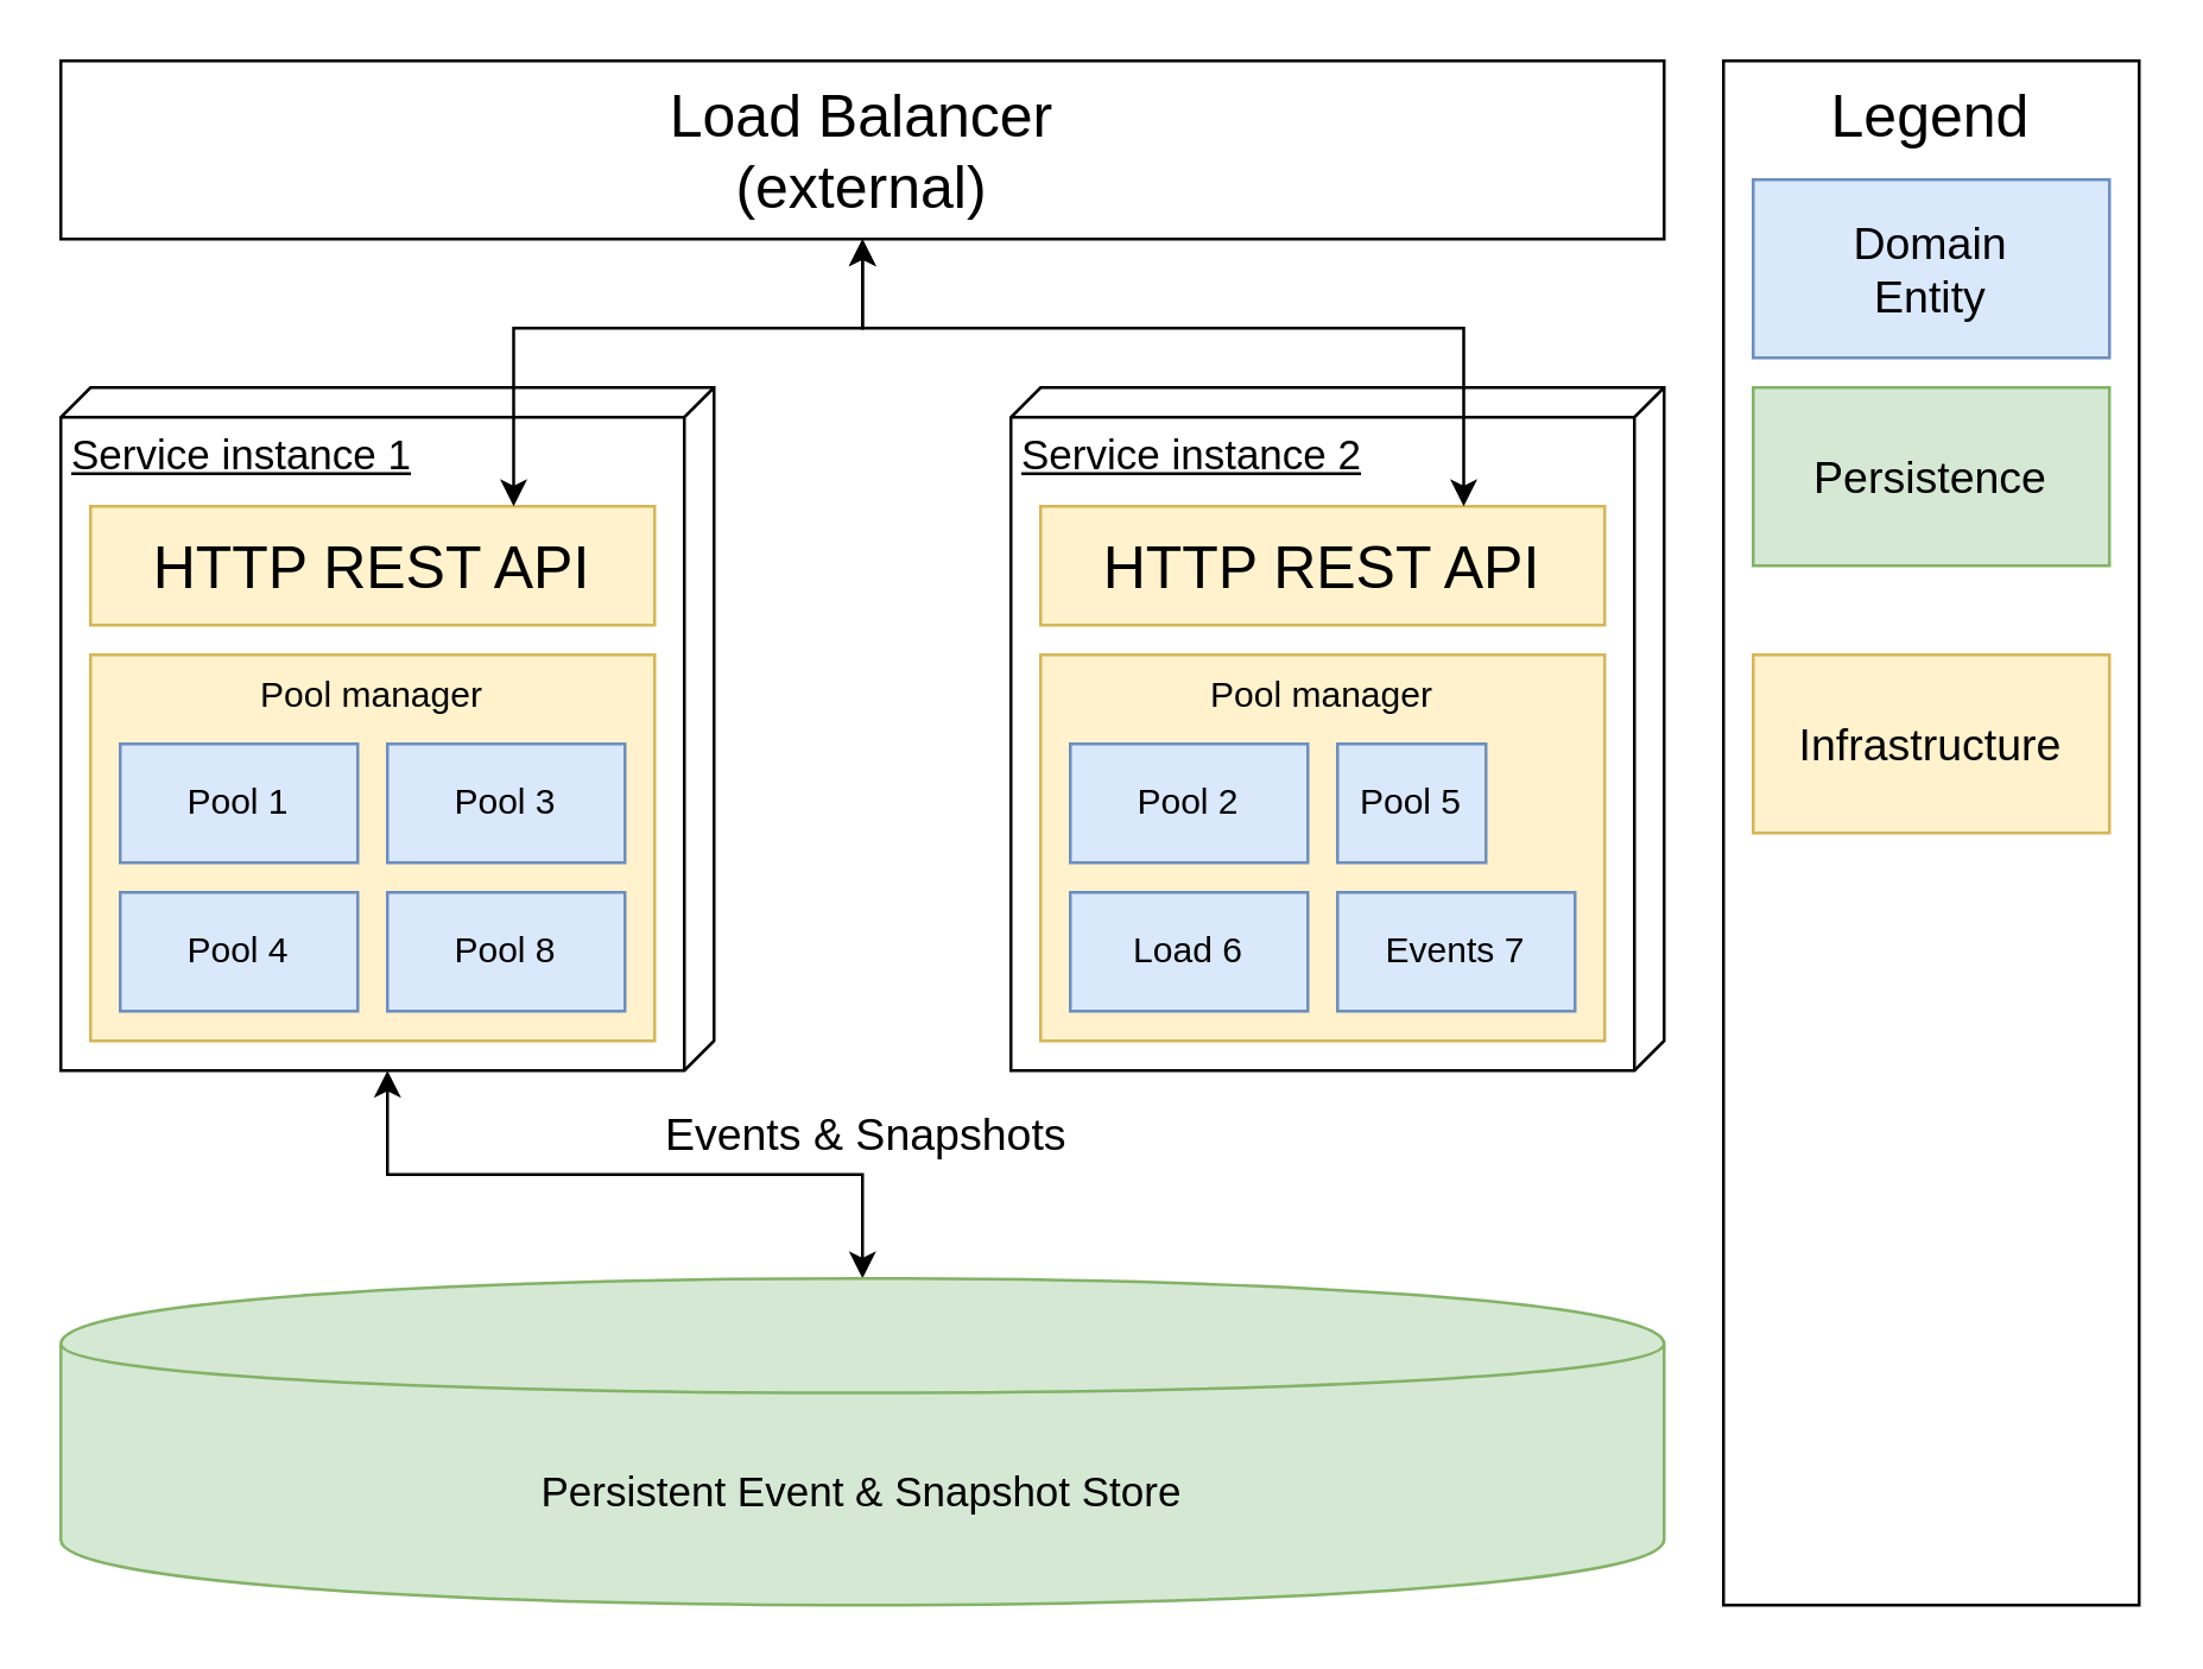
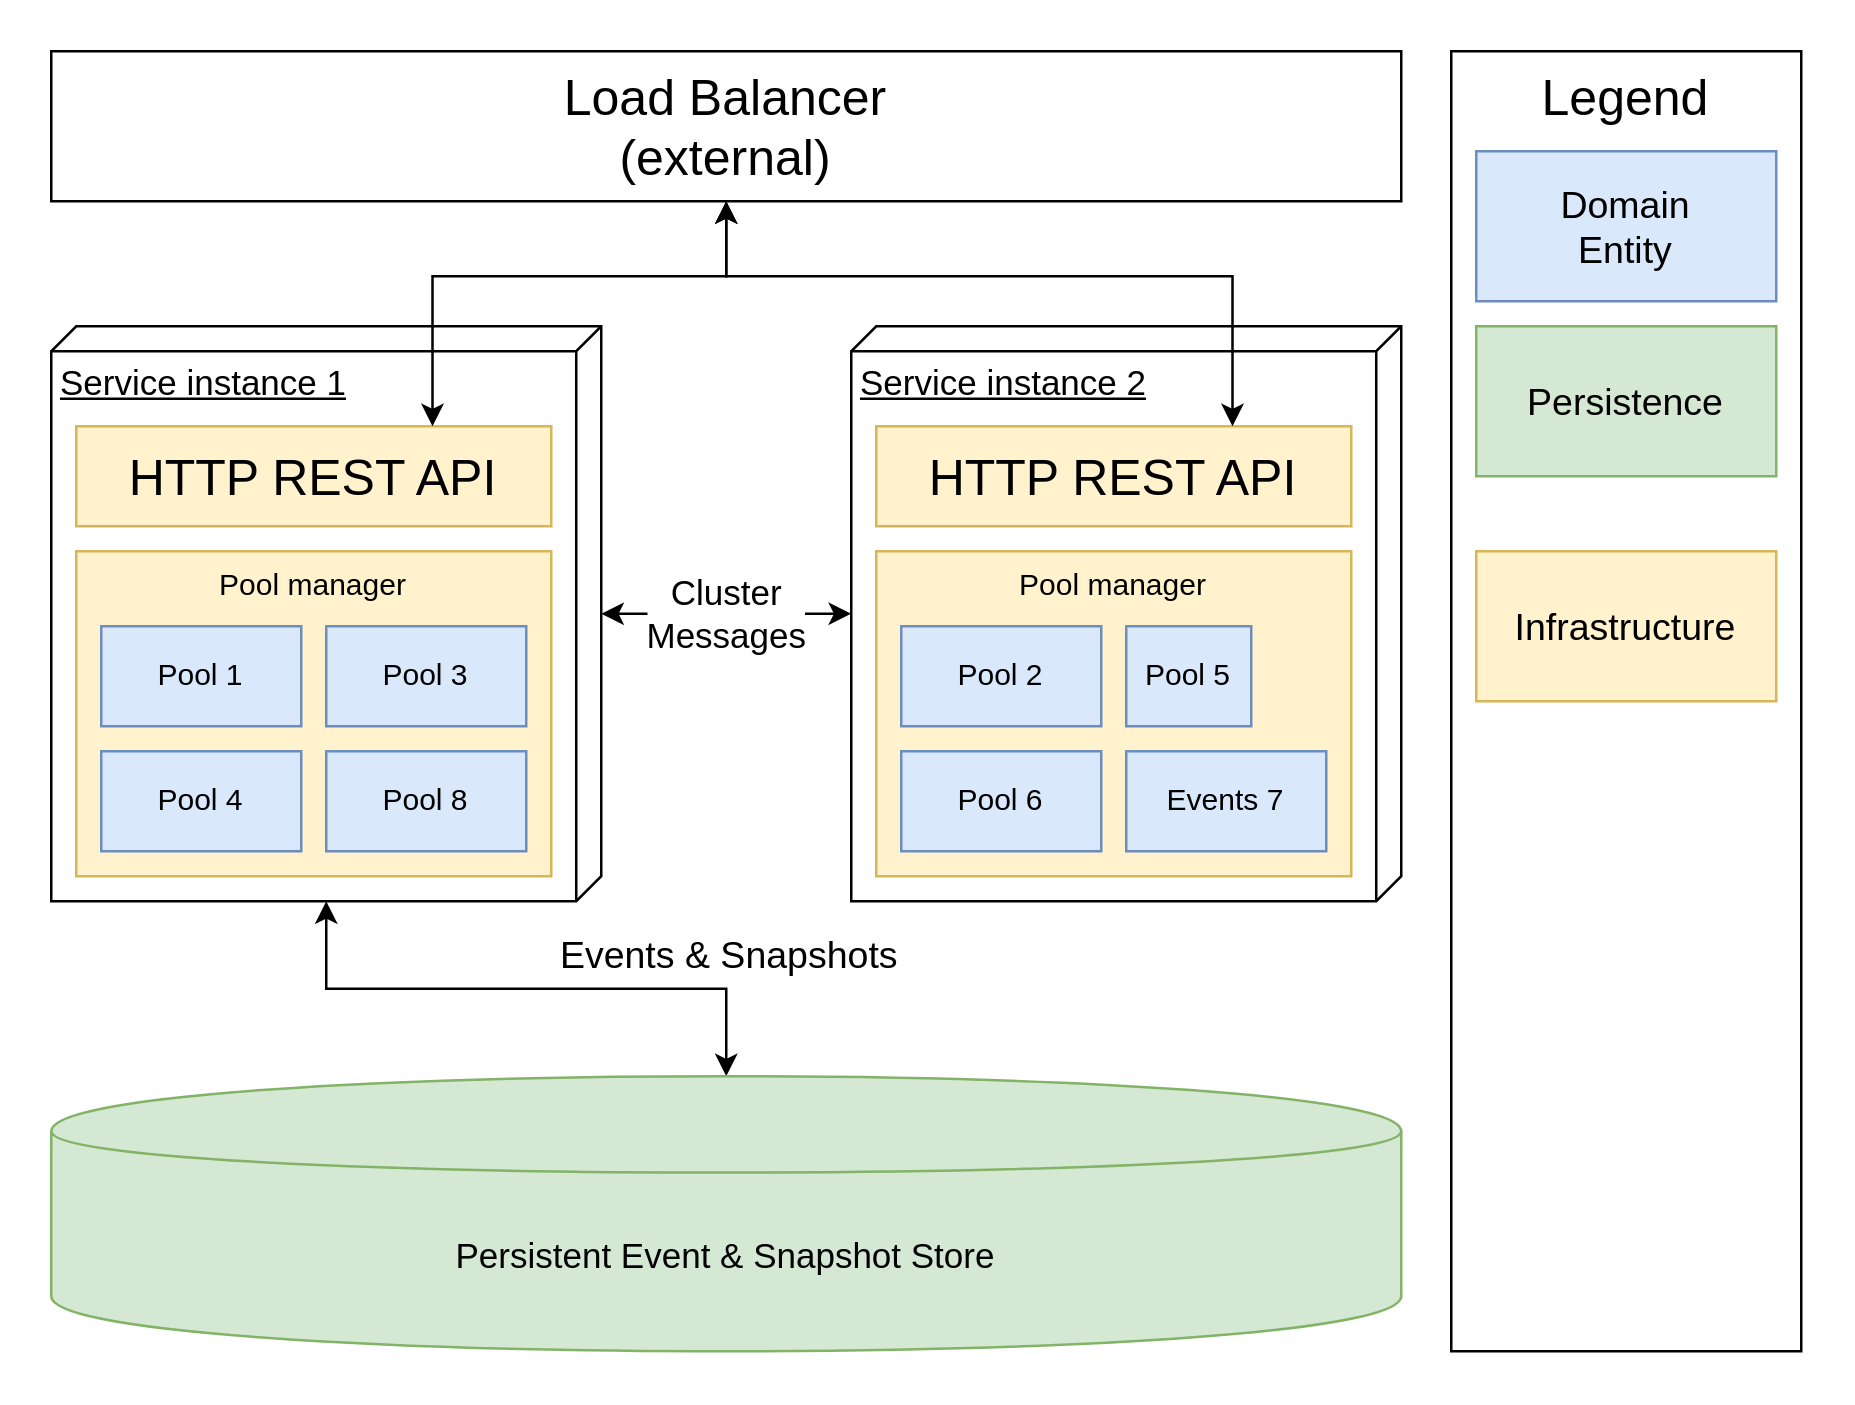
+ <mxCell id="2" value="Cluster&lt;br&gt;Messages" style="edgeStyle=orthogonalEdgeStyle;rounded=0;orthogonalLoop=1;jettySize=auto;html=1;fontSize=14;startArrow=classic;startFill=1;" edge="1" parent="1" source="5" target="11"><mxGeometry relative="1" as="geometry" /></mxCell>
- <mxCell id="15" value="Load 6" style="rounded=0;whiteSpace=wrap;html=1;fillColor=#dae8fc;strokeColor=#6c8ebf;" vertex="1" parent="1"><mxGeometry x="360" y="300" width="80" height="40" as="geometry" /></mxCell>
+ <mxCell id="15" value="Pool 6" style="rounded=0;whiteSpace=wrap;html=1;fillColor=#dae8fc;strokeColor=#6c8ebf;" vertex="1" parent="1"><mxGeometry x="360" y="300" width="80" height="40" as="geometry" /></mxCell>
